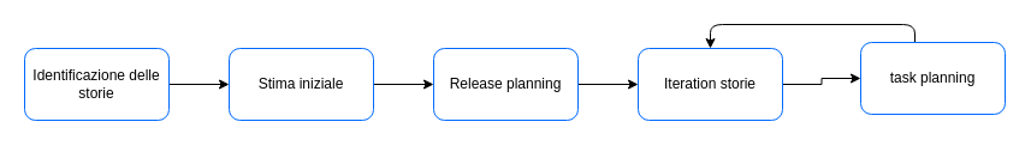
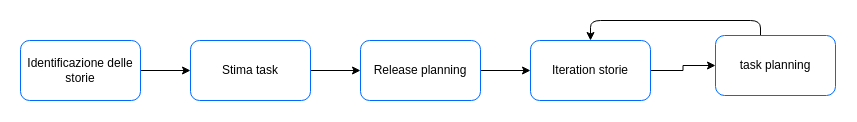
- <mxCell id="5" value="Stima iniziale" style="rounded=1;whiteSpace=wrap;html=1;fillColor=none;strokeColor=#006aff;fillStyle=auto;" vertex="1" parent="1"><mxGeometry x="190" y="40" width="120" height="60" as="geometry" /></mxCell>
+ <mxCell id="5" value="Stima task" style="rounded=1;whiteSpace=wrap;html=1;fillColor=none;strokeColor=#006aff;fillStyle=auto;" vertex="1" parent="1"><mxGeometry x="190" y="40" width="120" height="60" as="geometry" /></mxCell>
